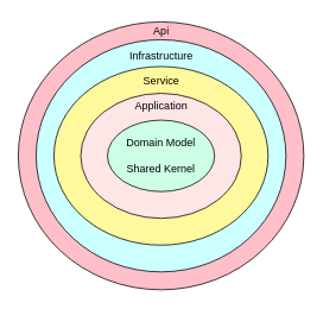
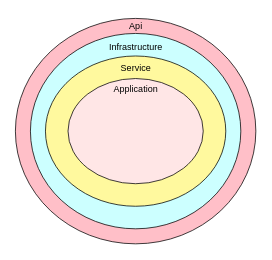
- <mxCell id="6" value="Domain Model&lt;br&gt;&lt;br&gt;Shared Kernel" style="ellipse;whiteSpace=wrap;html=1;fillColor=#CCFFE6;" parent="1" vertex="1"><mxGeometry x="120" y="134" width="120" height="80" as="geometry" /></mxCell>
